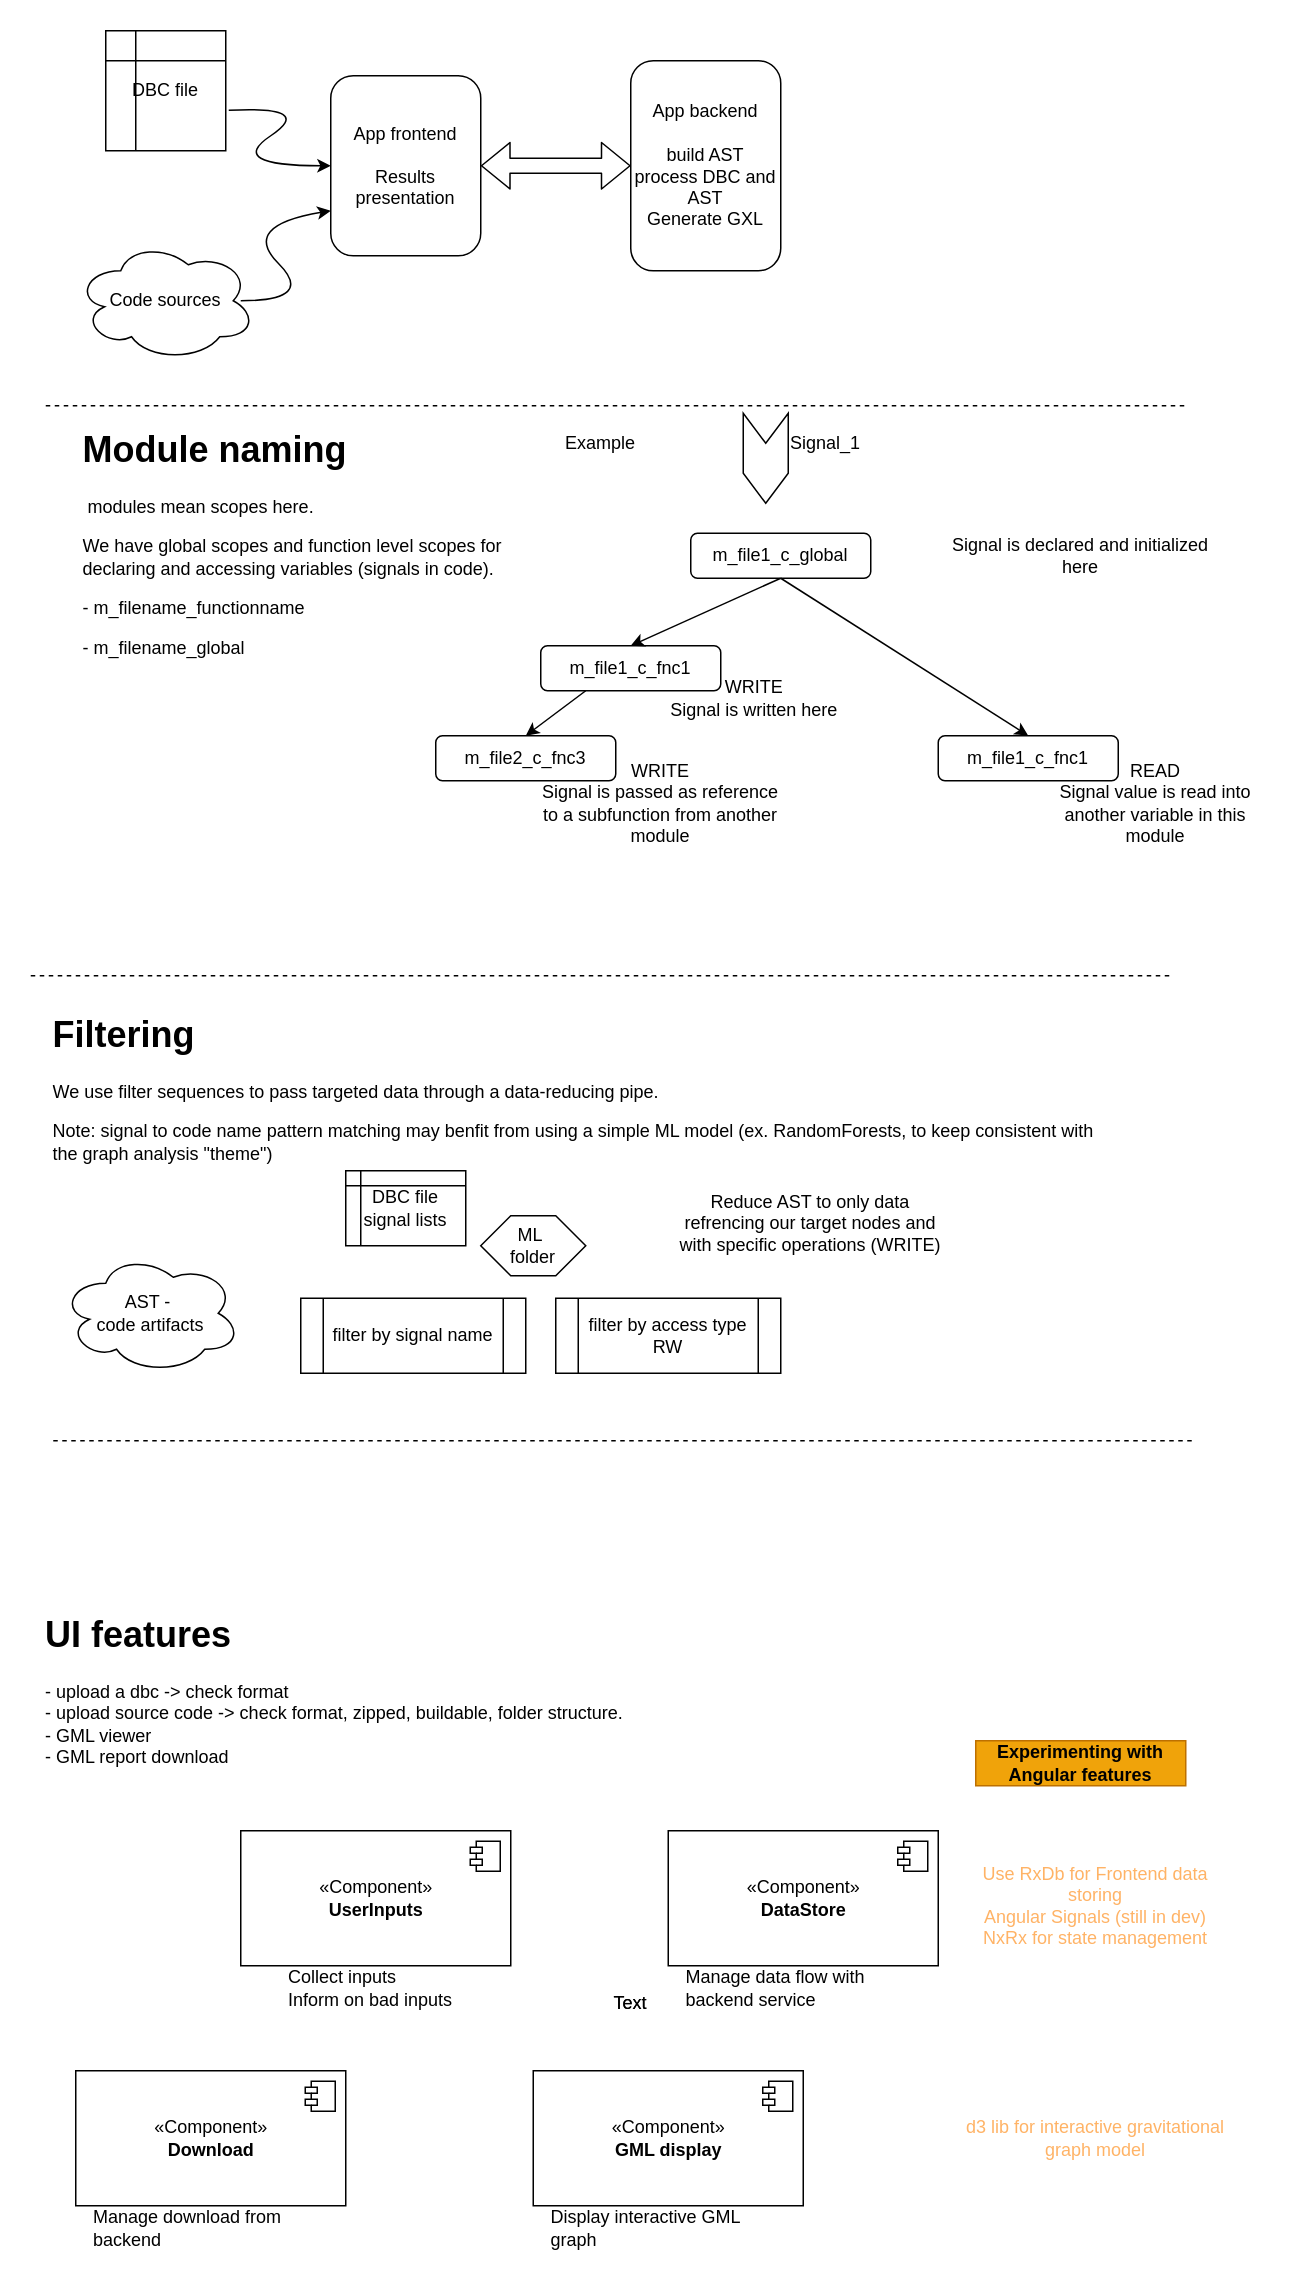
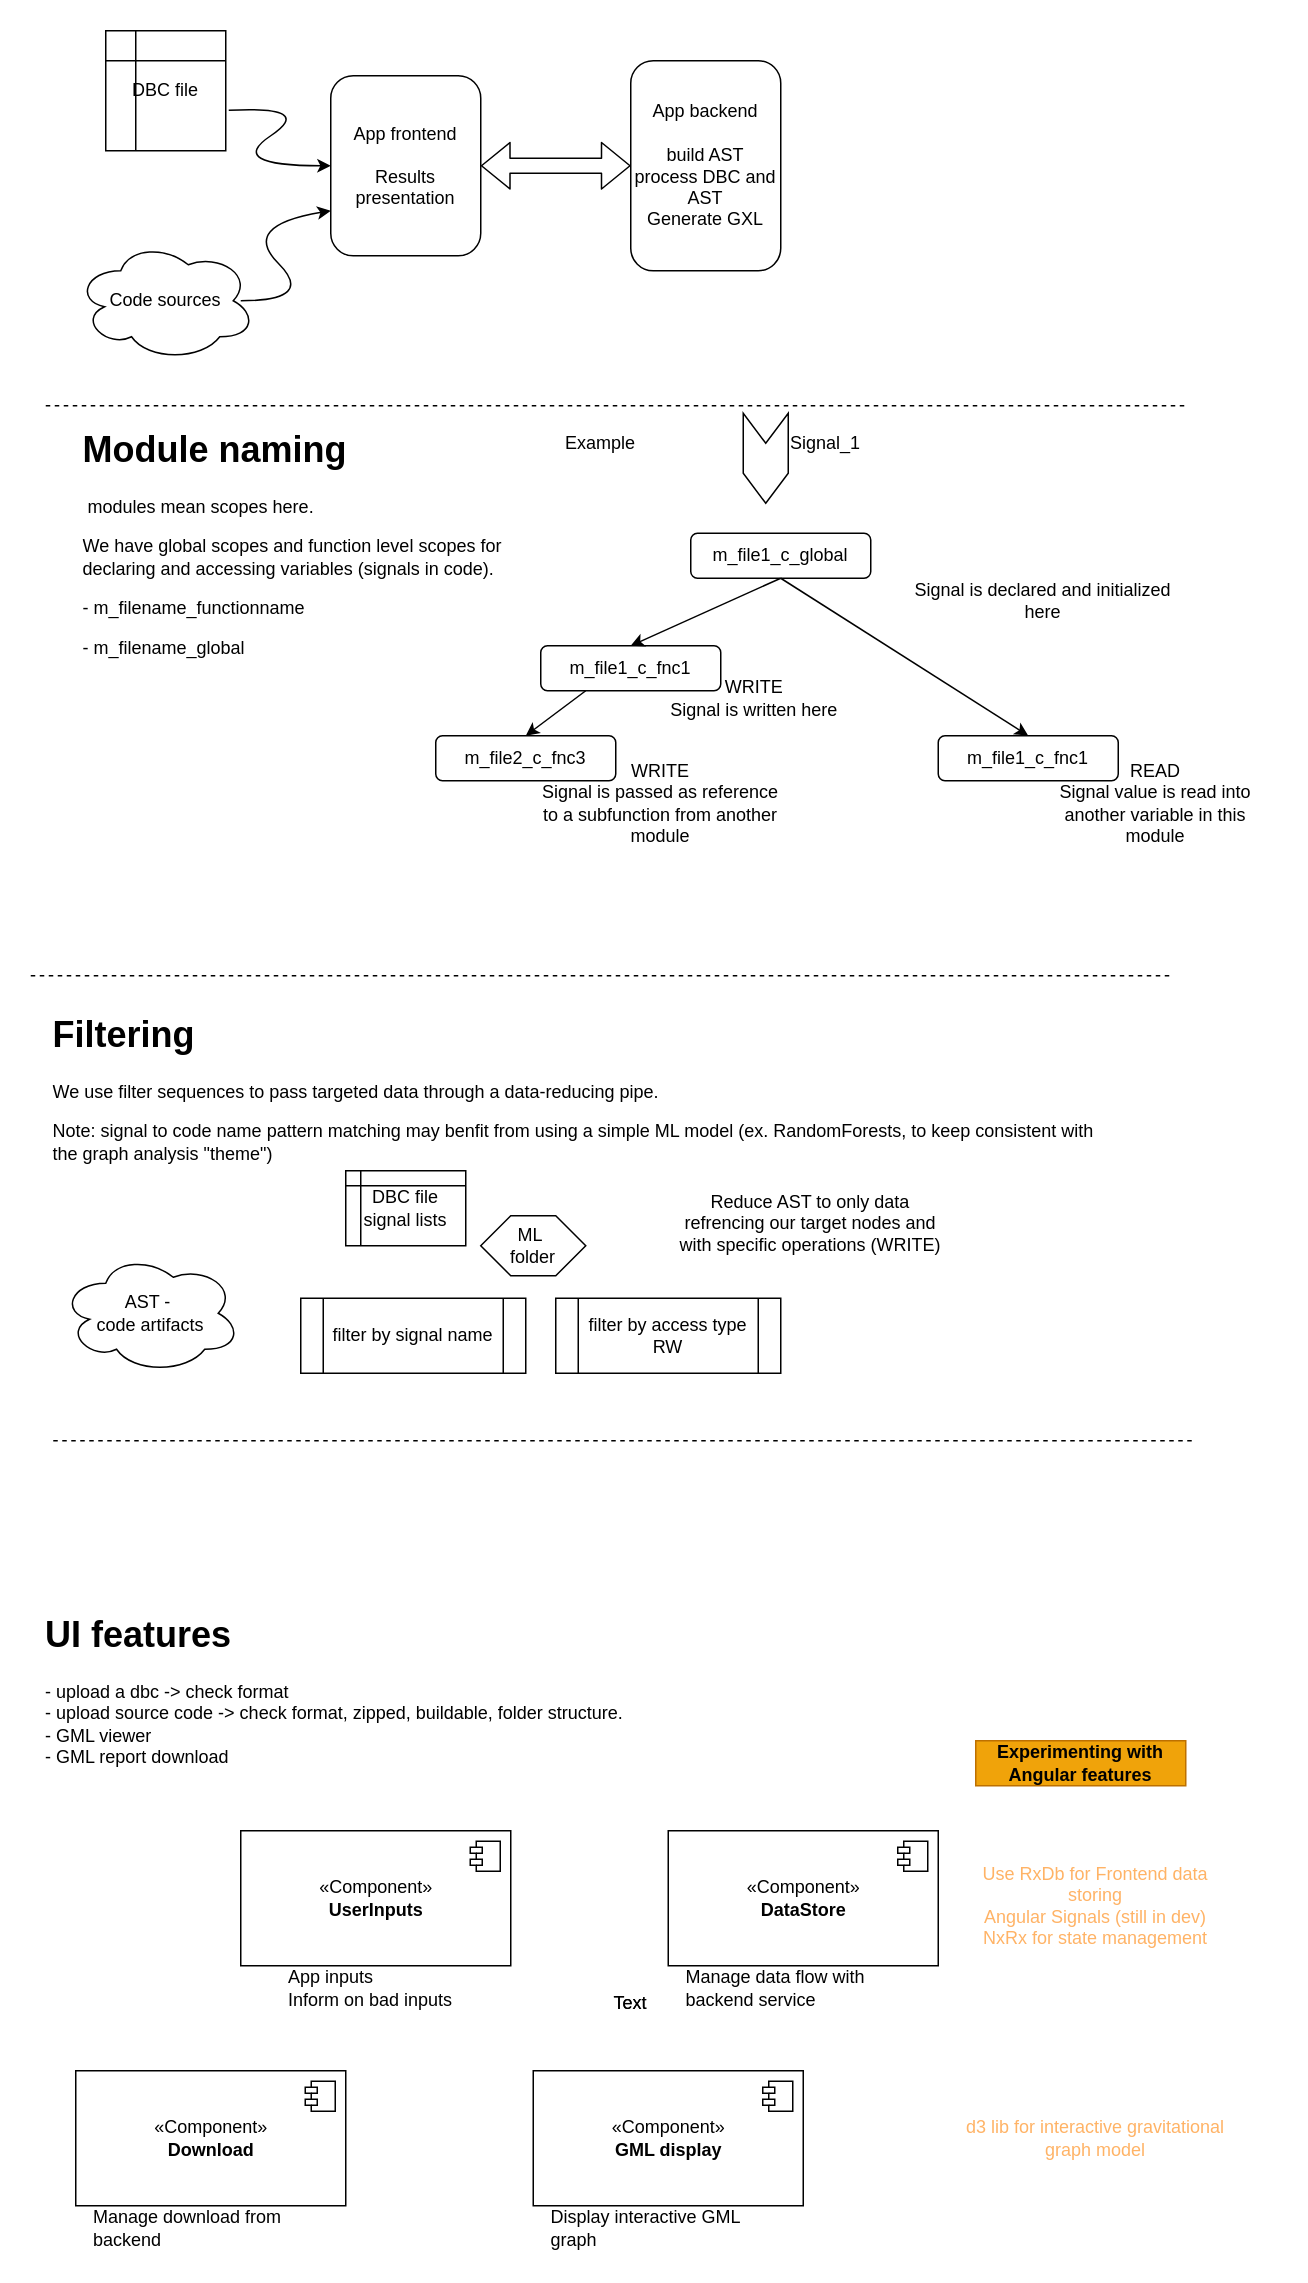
- <mxCell id="15" value="Signal is declared and initialized here" style="text;html=1;strokeColor=none;fillColor=none;align=center;verticalAlign=middle;whiteSpace=wrap;rounded=0;" vertex="1" parent="1"><mxGeometry x="630" y="355" width="180" height="30" as="geometry" /></mxCell>
+ <mxCell id="15" value="Signal is declared and initialized here" style="text;html=1;strokeColor=none;fillColor=none;align=center;verticalAlign=middle;whiteSpace=wrap;rounded=0;" vertex="1" parent="1"><mxGeometry x="605" y="385" width="180" height="30" as="geometry" /></mxCell>
- <mxCell id="42" value="Collect inputs&amp;nbsp;&lt;br&gt;Inform on bad inputs" style="text;html=1;strokeColor=none;fillColor=none;align=left;verticalAlign=middle;whiteSpace=wrap;rounded=0;" vertex="1" parent="1"><mxGeometry x="190" y="1310" width="160" height="30" as="geometry" /></mxCell>
+ <mxCell id="42" value="App inputs&amp;nbsp;&lt;br&gt;Inform on bad inputs" style="text;html=1;strokeColor=none;fillColor=none;align=left;verticalAlign=middle;whiteSpace=wrap;rounded=0;" vertex="1" parent="1"><mxGeometry x="190" y="1310" width="160" height="30" as="geometry" /></mxCell>
